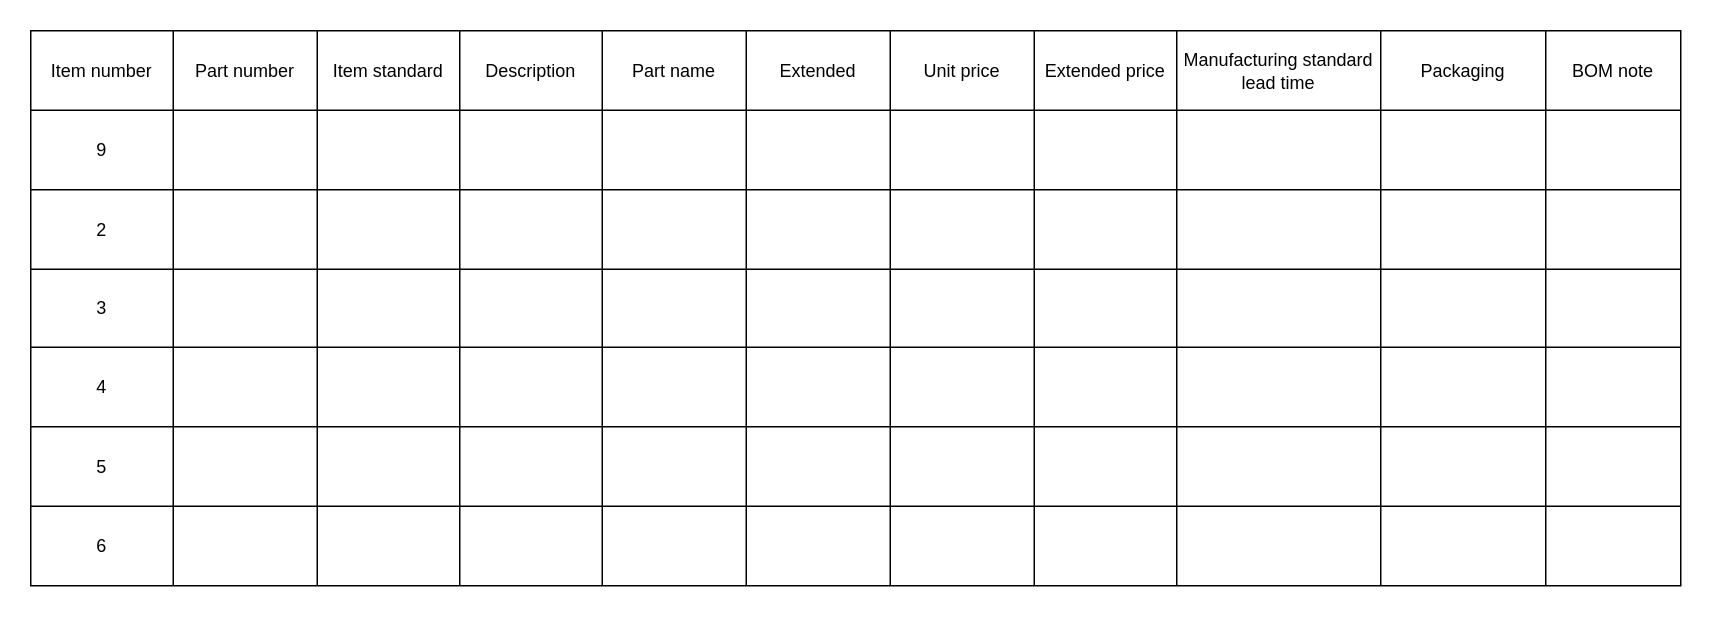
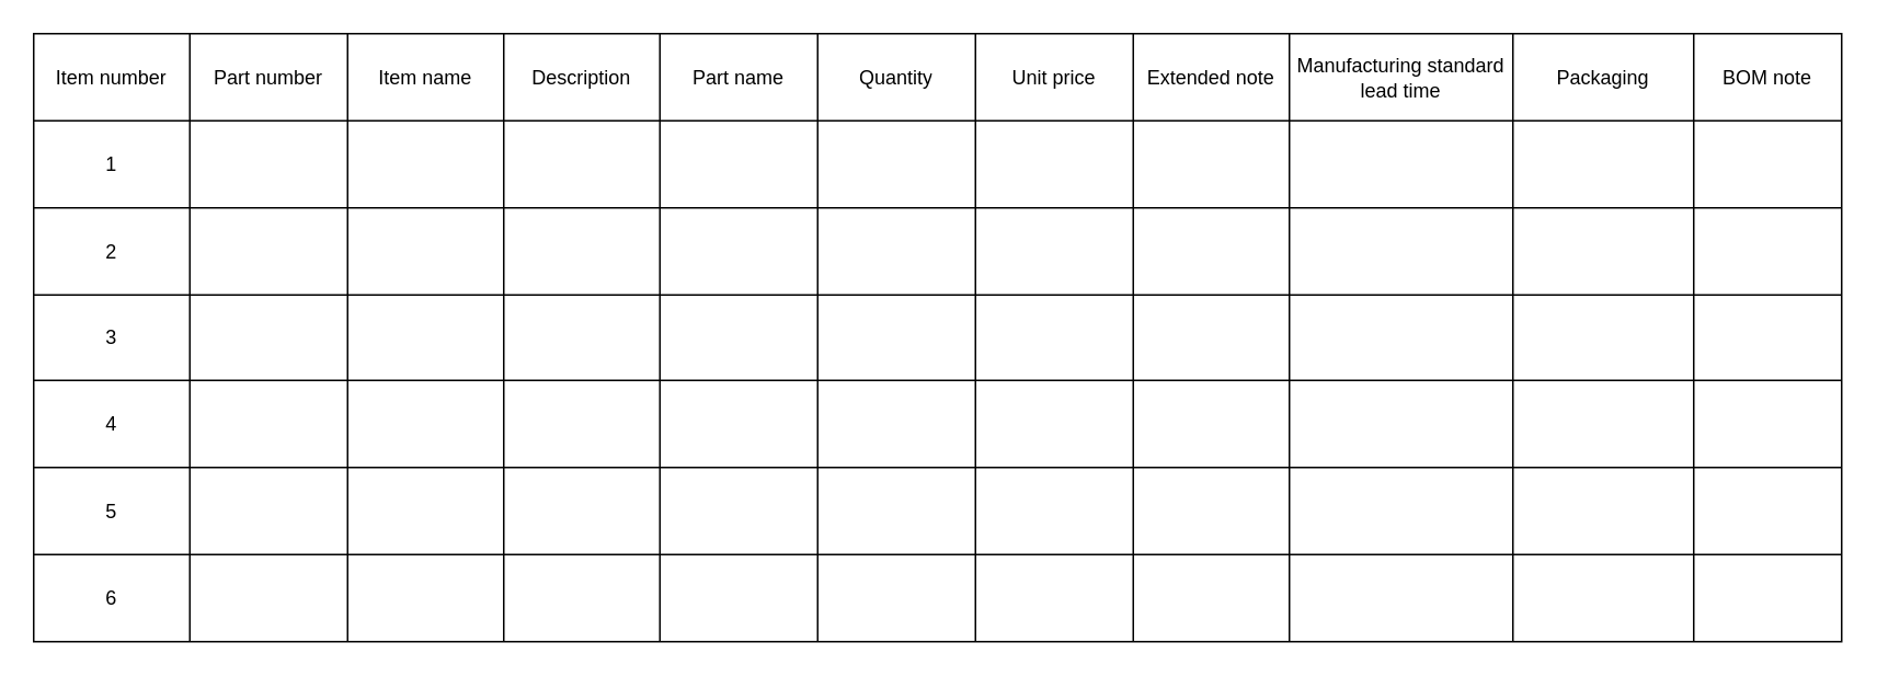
- <mxCell id="6" value="Item standard" style="shape=partialRectangle;html=1;whiteSpace=wrap;connectable=0;overflow=hidden;fillColor=none;top=0;left=0;bottom=0;right=0;" vertex="1" parent="3"><mxGeometry x="191" width="95" height="53" as="geometry" /></mxCell>
+ <mxCell id="6" value="Item name" style="shape=partialRectangle;html=1;whiteSpace=wrap;connectable=0;overflow=hidden;fillColor=none;top=0;left=0;bottom=0;right=0;" vertex="1" parent="3"><mxGeometry x="191" width="95" height="53" as="geometry" /></mxCell>
- <mxCell id="9" value="Extended" style="shape=partialRectangle;html=1;whiteSpace=wrap;connectable=0;overflow=hidden;fillColor=none;top=0;left=0;bottom=0;right=0;" vertex="1" parent="3"><mxGeometry x="477" width="96" height="53" as="geometry" /></mxCell>
+ <mxCell id="9" value="Quantity" style="shape=partialRectangle;html=1;whiteSpace=wrap;connectable=0;overflow=hidden;fillColor=none;top=0;left=0;bottom=0;right=0;" vertex="1" parent="3"><mxGeometry x="477" width="96" height="53" as="geometry" /></mxCell>
- <mxCell id="11" value="Extended price" style="shape=partialRectangle;html=1;whiteSpace=wrap;connectable=0;overflow=hidden;fillColor=none;top=0;left=0;bottom=0;right=0;" vertex="1" parent="3"><mxGeometry x="669" width="95" height="53" as="geometry" /></mxCell>
+ <mxCell id="11" value="Extended note" style="shape=partialRectangle;html=1;whiteSpace=wrap;connectable=0;overflow=hidden;fillColor=none;top=0;left=0;bottom=0;right=0;" vertex="1" parent="3"><mxGeometry x="669" width="95" height="53" as="geometry" /></mxCell>
- <mxCell id="16" value="9" style="shape=partialRectangle;html=1;whiteSpace=wrap;connectable=0;overflow=hidden;fillColor=none;top=0;left=0;bottom=0;right=0;" vertex="1" parent="15"><mxGeometry width="95" height="53" as="geometry" /></mxCell>
+ <mxCell id="16" value="1" style="shape=partialRectangle;html=1;whiteSpace=wrap;connectable=0;overflow=hidden;fillColor=none;top=0;left=0;bottom=0;right=0;" vertex="1" parent="15"><mxGeometry width="95" height="53" as="geometry" /></mxCell>
